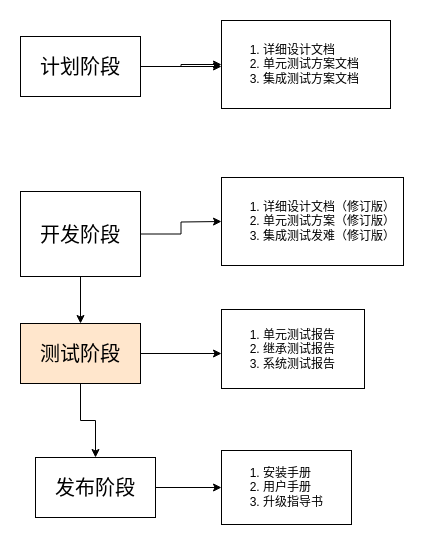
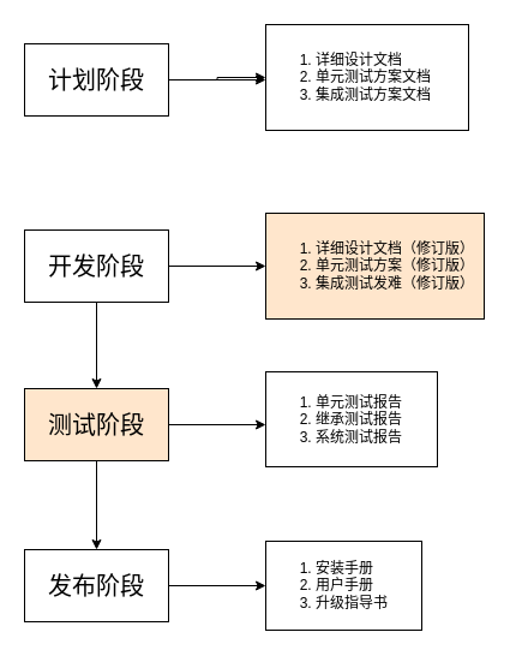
- <mxCell id="14" value="&lt;ol&gt;&lt;li&gt;详细设计文档（修订版）&lt;/li&gt;&lt;li&gt;单元测试方案（修订版）&lt;/li&gt;&lt;li&gt;集成测试发难（修订版）&lt;/li&gt;&lt;/ol&gt;" style="rounded=0;whiteSpace=wrap;html=1;strokeWidth=1;fontSize=12;align=left;spacingLeft=0;labelBackgroundColor=none;labelPosition=center;verticalLabelPosition=middle;verticalAlign=middle;horizontal=1;" vertex="1" parent="1"><mxGeometry x="221" y="177" width="182" height="88" as="geometry" /></mxCell>
+ <mxCell id="14" value="&lt;ol&gt;&lt;li&gt;详细设计文档（修订版）&lt;/li&gt;&lt;li&gt;单元测试方案（修订版）&lt;/li&gt;&lt;li&gt;集成测试发难（修订版）&lt;/li&gt;&lt;/ol&gt;" style="rounded=0;whiteSpace=wrap;html=1;strokeWidth=1;fontSize=12;align=left;spacingLeft=0;labelBackgroundColor=none;labelPosition=center;verticalLabelPosition=middle;verticalAlign=middle;horizontal=1;fillColor=#ffe6cc;" vertex="1" parent="1"><mxGeometry x="221" y="177" width="182" height="88" as="geometry" /></mxCell>
- <mxCell id="7" value="开发阶段" style="rounded=0;whiteSpace=wrap;html=1;strokeWidth=1;fontSize=20;" vertex="1" parent="1"><mxGeometry x="20" y="191" width="120" height="85" as="geometry" /></mxCell>
+ <mxCell id="7" value="开发阶段" style="rounded=0;whiteSpace=wrap;html=1;strokeWidth=1;fontSize=20;" vertex="1" parent="1"><mxGeometry x="20" y="191" width="120" height="60" as="geometry" /></mxCell>
- <mxCell id="12" value="发布阶段" style="rounded=0;whiteSpace=wrap;html=1;strokeWidth=1;fontSize=20;" vertex="1" parent="1"><mxGeometry x="35" y="457" width="120" height="60" as="geometry" /></mxCell>
+ <mxCell id="12" value="发布阶段" style="rounded=0;whiteSpace=wrap;html=1;strokeWidth=1;fontSize=20;" vertex="1" parent="1"><mxGeometry x="20" y="457" width="120" height="60" as="geometry" /></mxCell>
